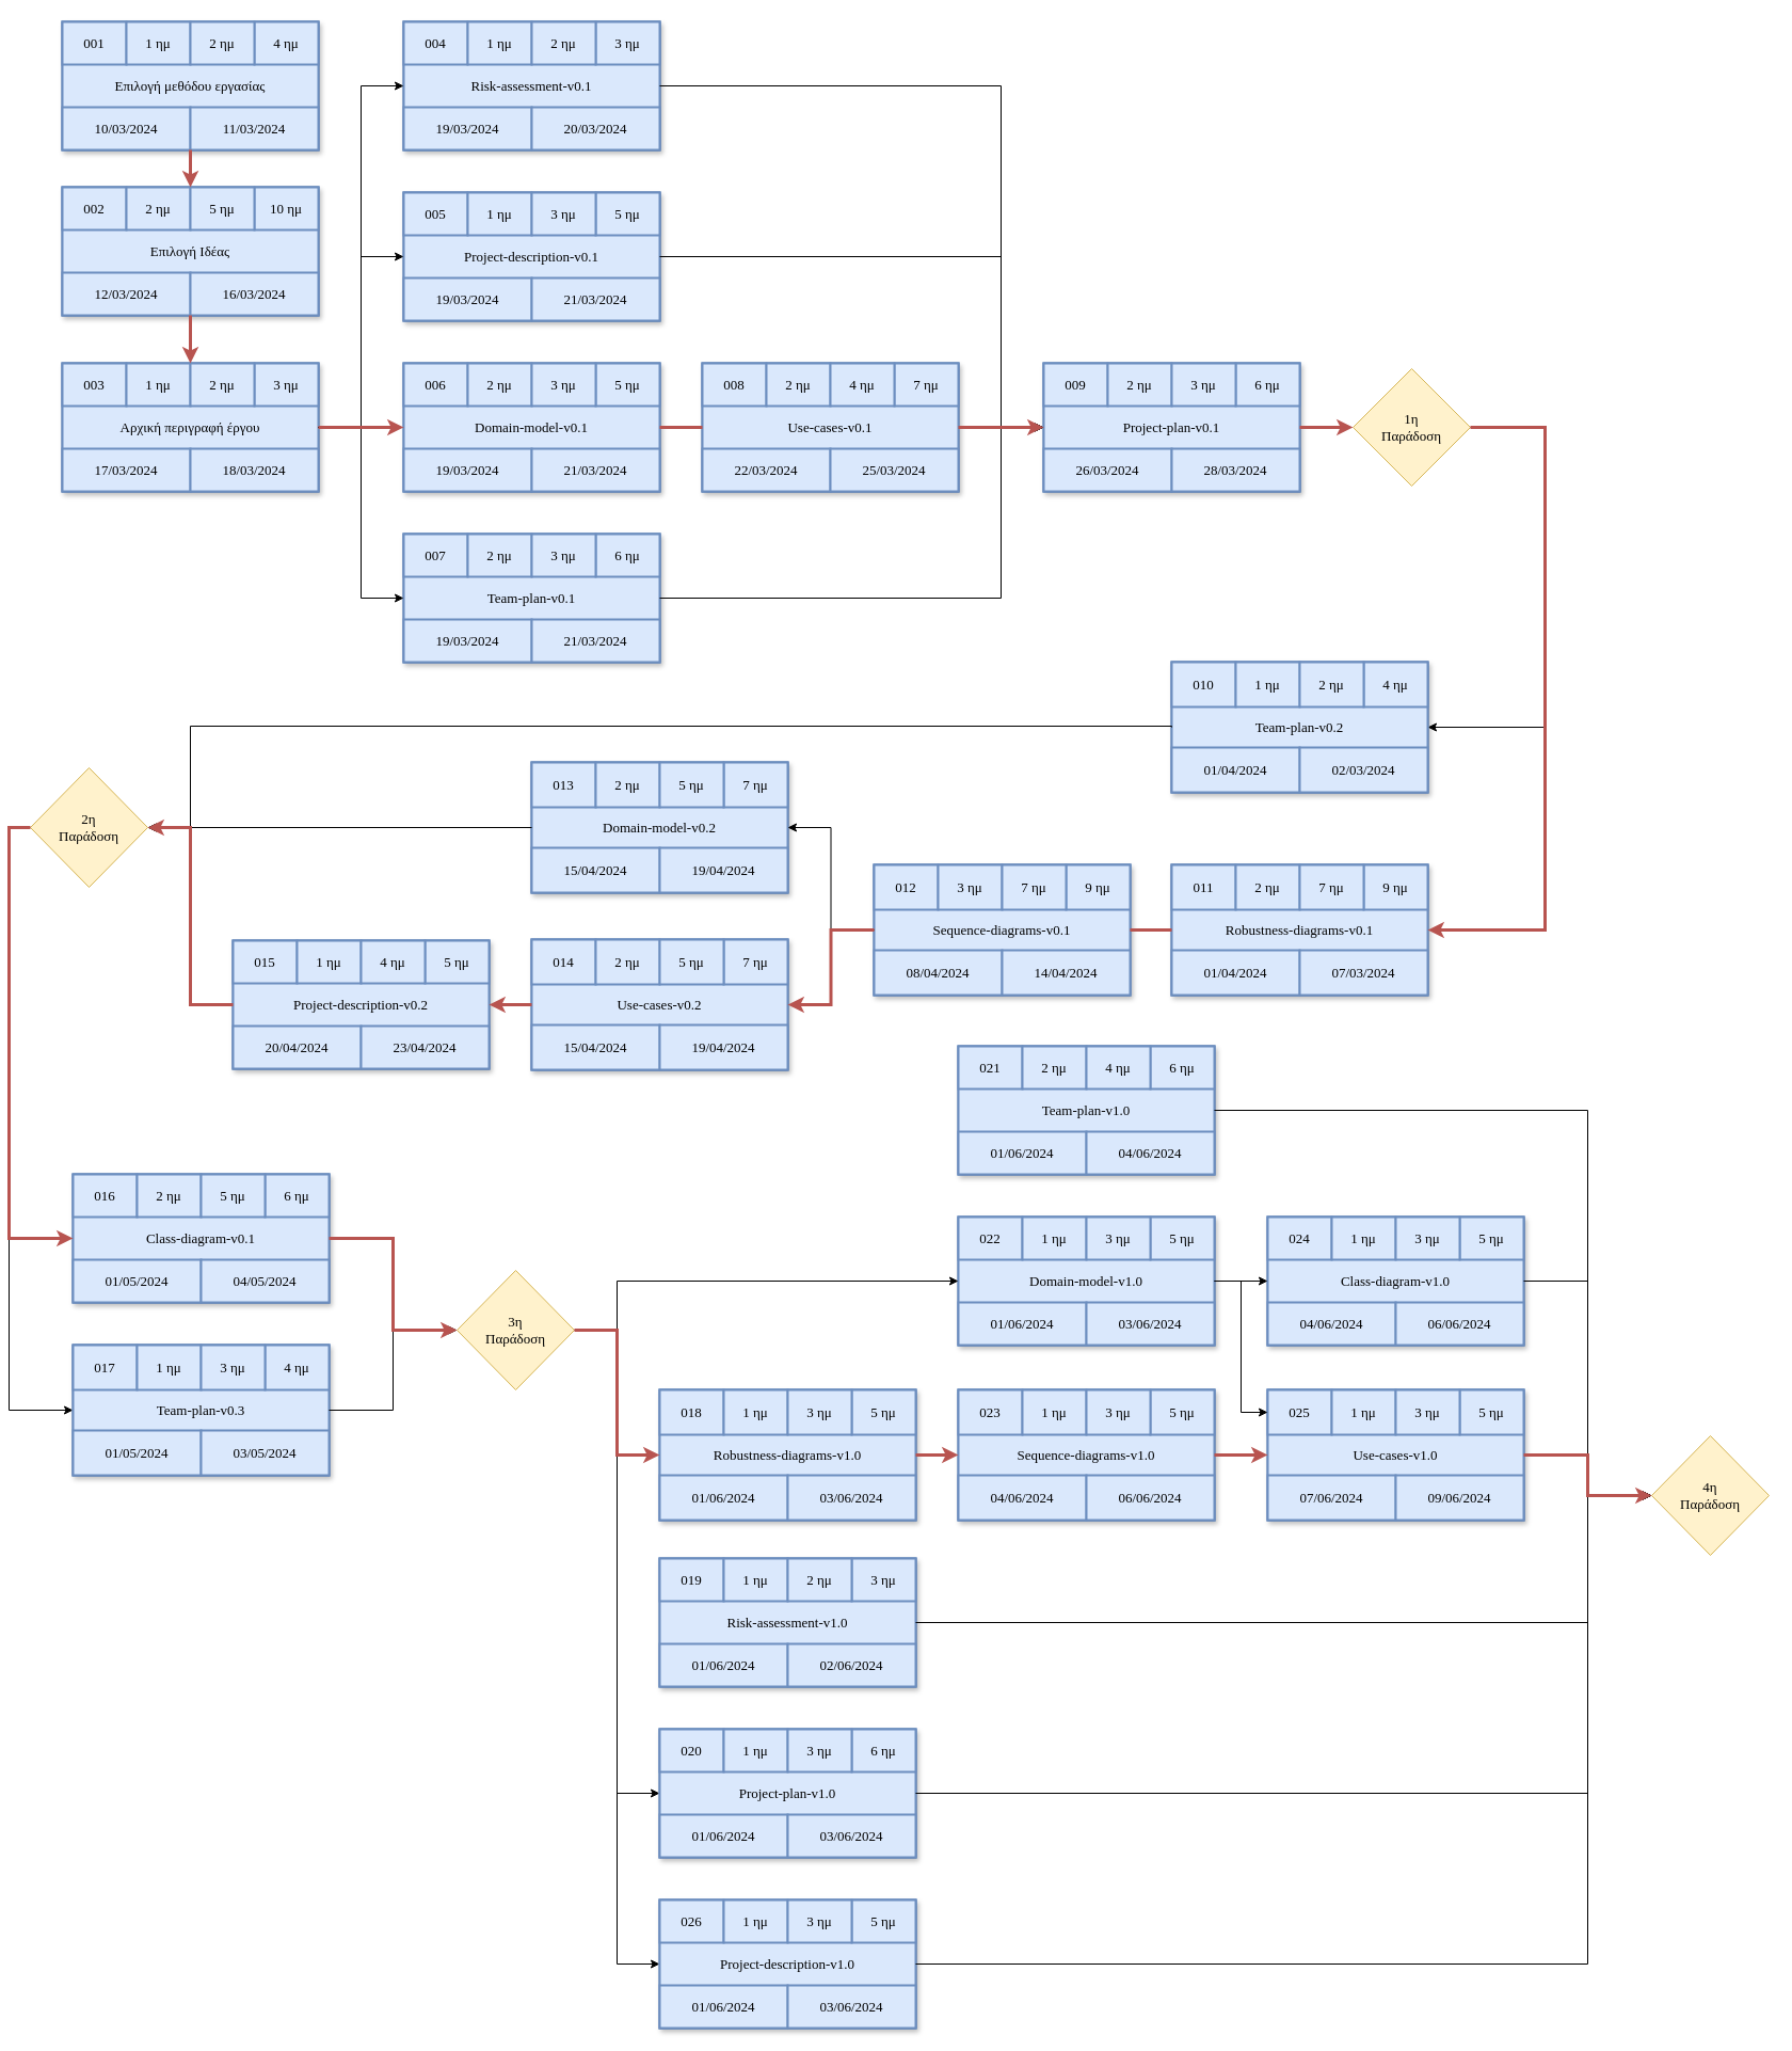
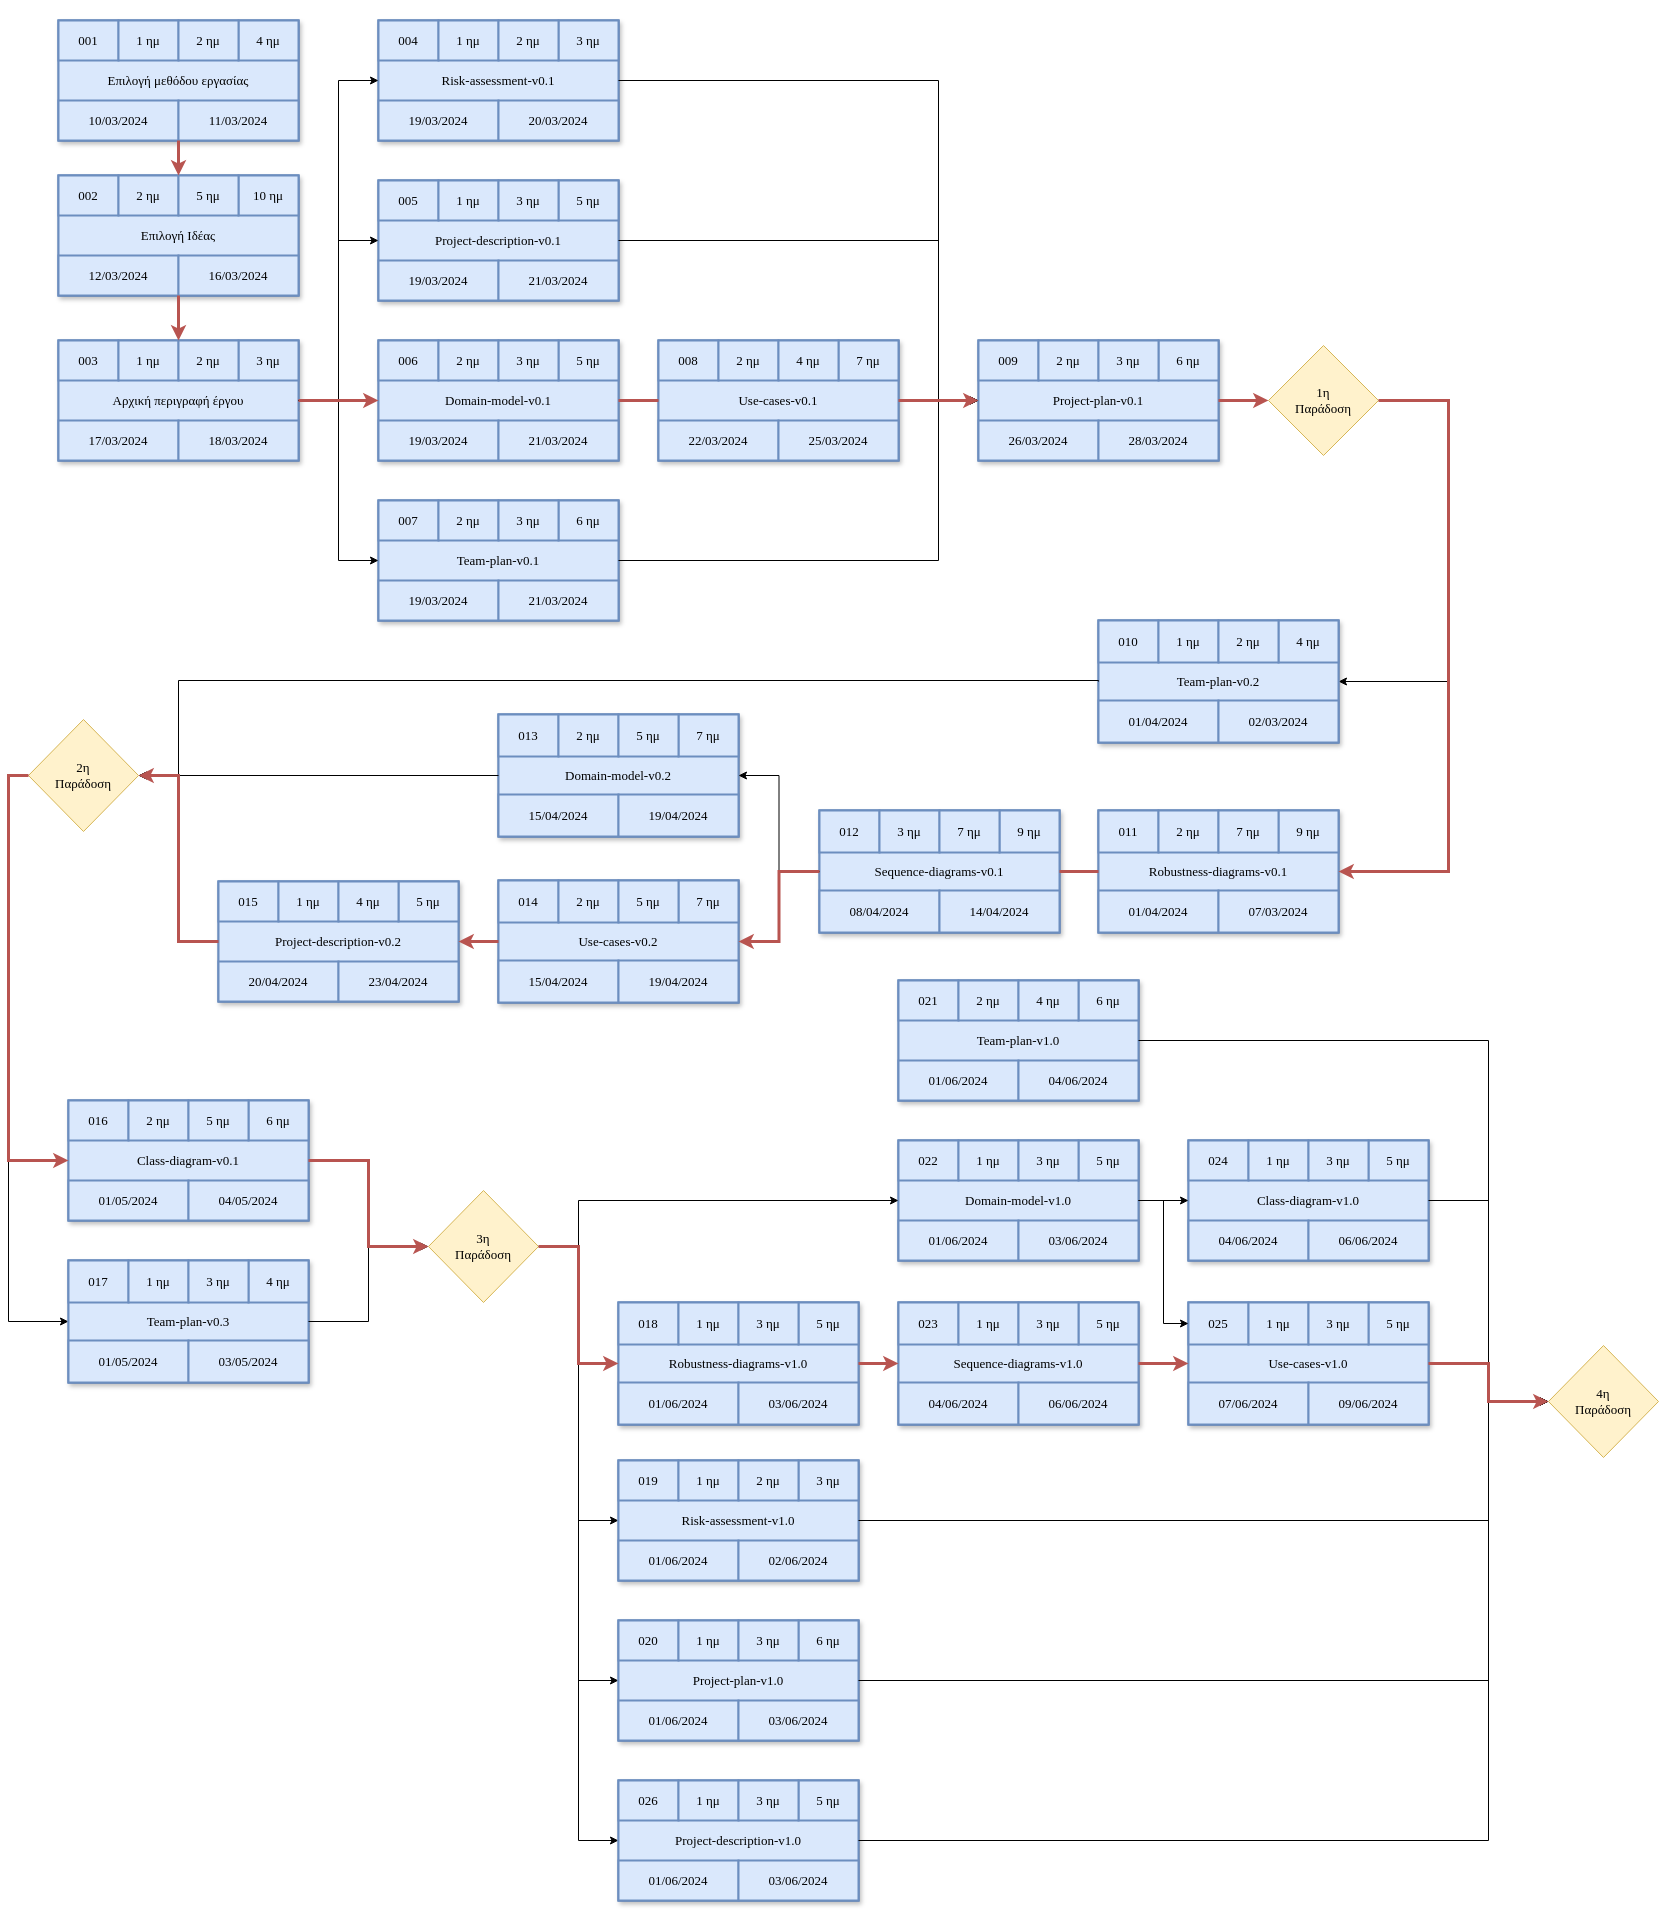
+ <mxCell id="202" style="edgeStyle=orthogonalEdgeStyle;rounded=0;orthogonalLoop=1;jettySize=auto;html=1;exitX=1;exitY=0.5;exitDx=0;exitDy=0;entryX=0;entryY=0.5;entryDx=0;entryDy=0;" parent="1" source="205" target="220" edge="1"><mxGeometry relative="1" as="geometry" /></mxCell>
